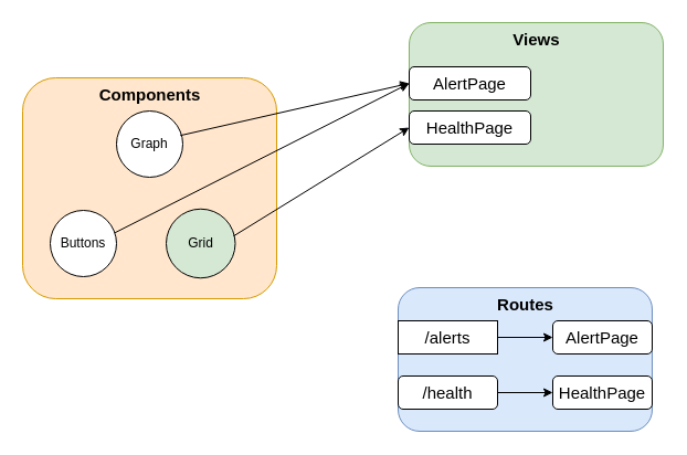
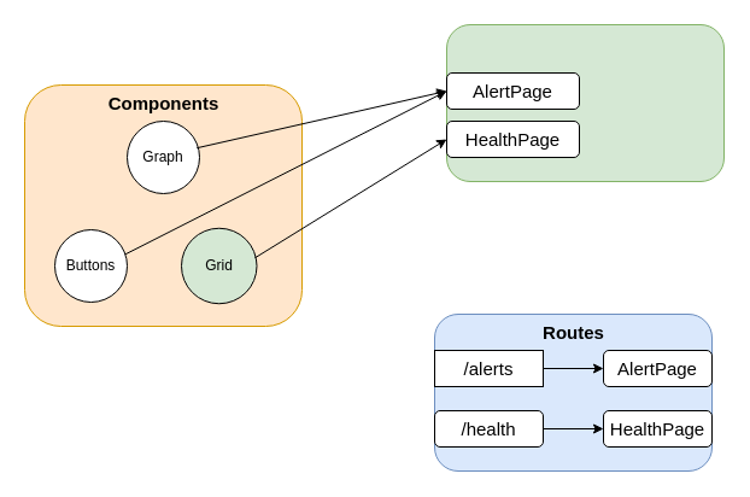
- <mxCell id="8" value="&lt;span style=&quot;font-size: 15px&quot;&gt;&lt;b&gt;Views&lt;/b&gt;&lt;/span&gt;" style="text;html=1;strokeColor=none;fillColor=none;align=center;verticalAlign=middle;whiteSpace=wrap;rounded=0;" vertex="1" parent="1"><mxGeometry x="437.5" y="20" width="95" height="30" as="geometry" /></mxCell>
